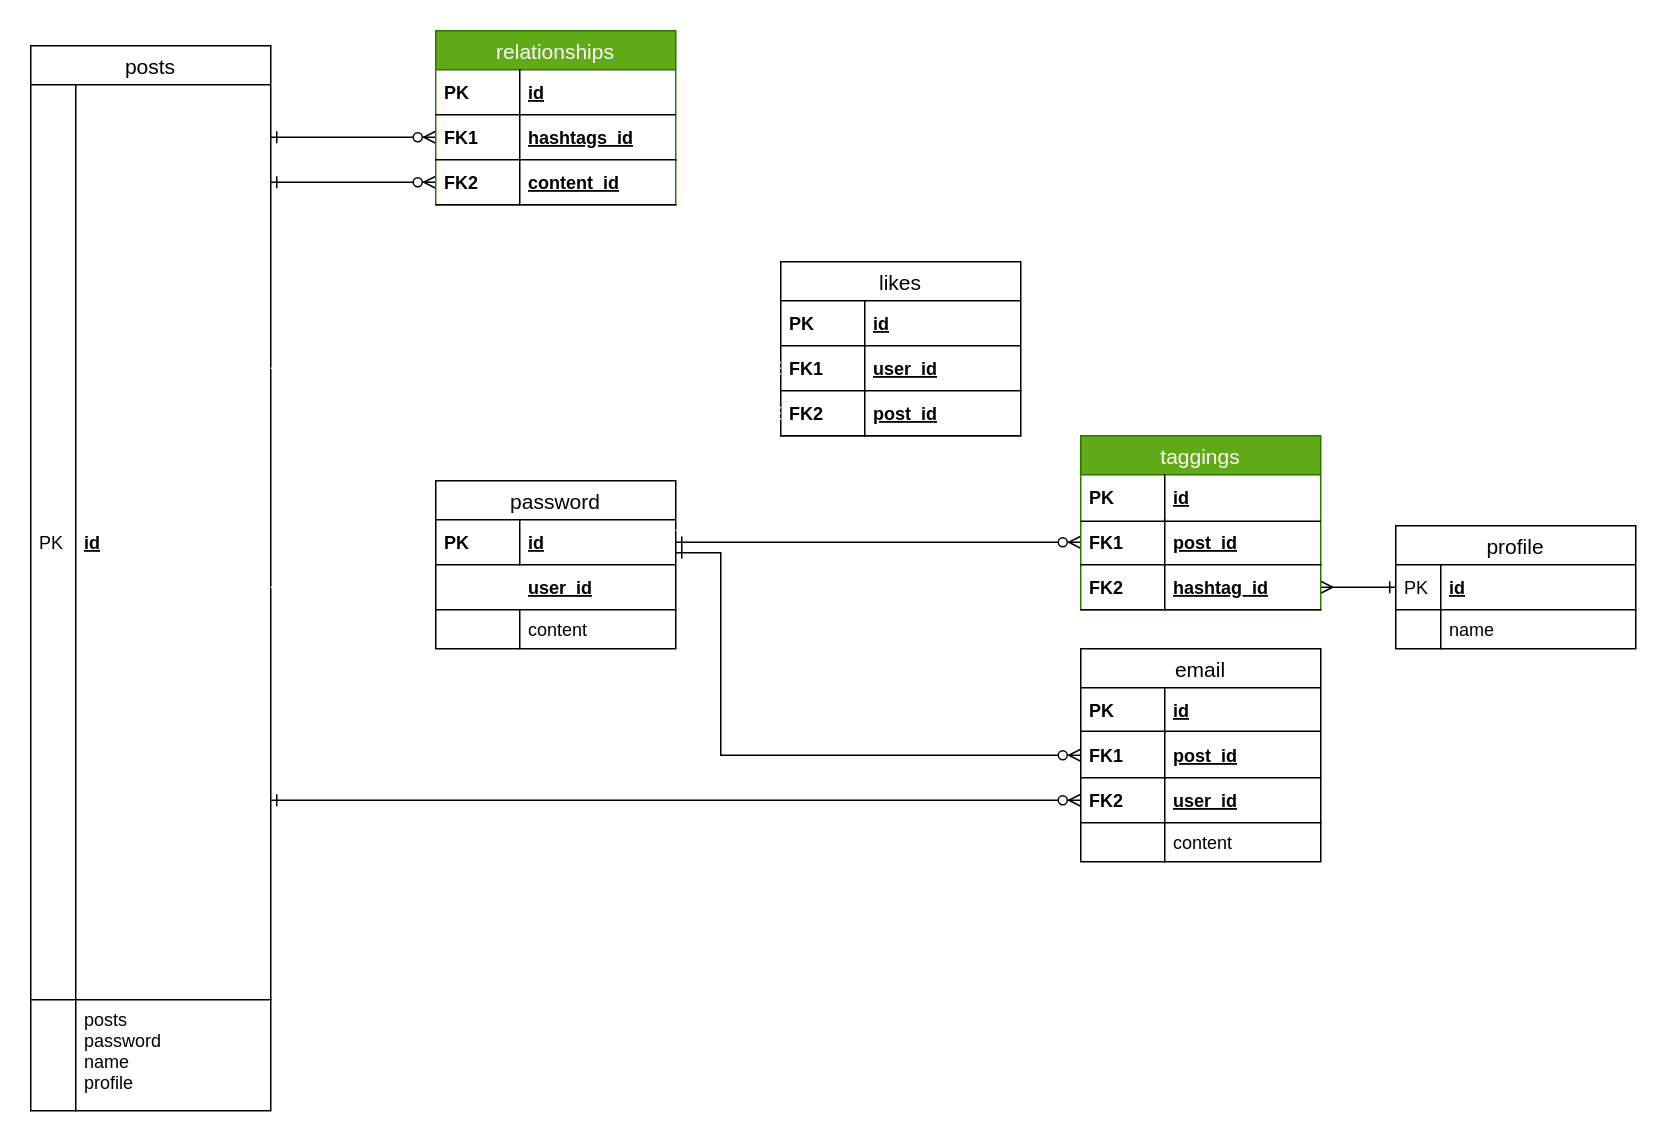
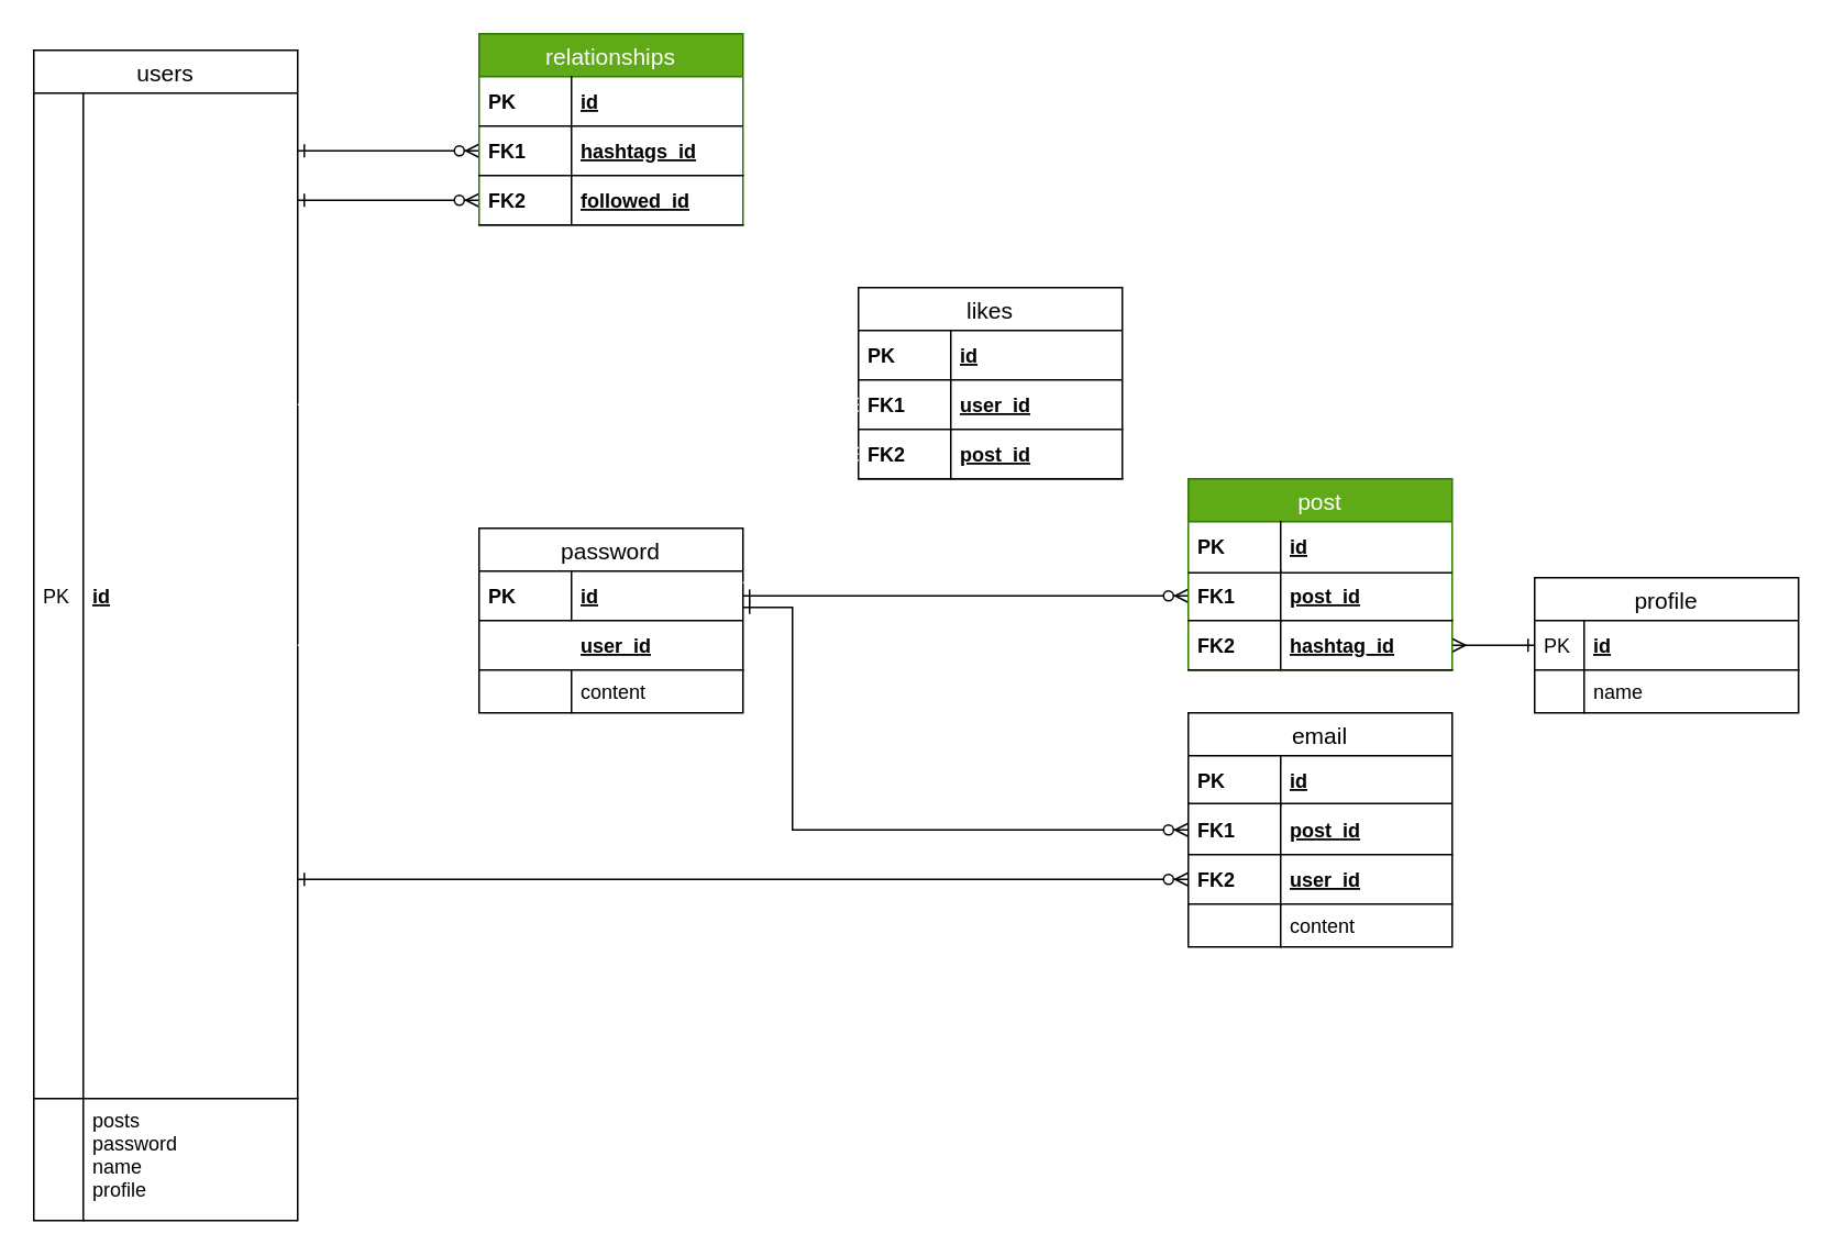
- <mxCell id="8" value="posts" style="swimlane;fontStyle=0;childLayout=stackLayout;horizontal=1;startSize=26;horizontalStack=0;resizeParent=1;resizeParentMax=0;resizeLast=0;collapsible=1;marginBottom=0;align=center;fontSize=14;" parent="1" vertex="1"><mxGeometry x="20" y="30" width="160" height="710" as="geometry" /></mxCell>
+ <mxCell id="8" value="users" style="swimlane;fontStyle=0;childLayout=stackLayout;horizontal=1;startSize=26;horizontalStack=0;resizeParent=1;resizeParentMax=0;resizeLast=0;collapsible=1;marginBottom=0;align=center;fontSize=14;" parent="1" vertex="1"><mxGeometry x="20" y="30" width="160" height="710" as="geometry" /></mxCell>
- <mxCell id="60" value="content_id" style="shape=partialRectangle;top=0;left=0;right=0;bottom=1;align=left;verticalAlign=middle;fillColor=none;spacingLeft=60;spacingRight=4;overflow=hidden;rotatable=0;points=[[0,0.5],[1,0.5]];portConstraint=eastwest;dropTarget=0;fontStyle=5;fontSize=12;" parent="54" vertex="1"><mxGeometry y="86" width="160" height="30" as="geometry" /></mxCell>
+ <mxCell id="60" value="followed_id" style="shape=partialRectangle;top=0;left=0;right=0;bottom=1;align=left;verticalAlign=middle;fillColor=none;spacingLeft=60;spacingRight=4;overflow=hidden;rotatable=0;points=[[0,0.5],[1,0.5]];portConstraint=eastwest;dropTarget=0;fontStyle=5;fontSize=12;" parent="54" vertex="1"><mxGeometry y="86" width="160" height="30" as="geometry" /></mxCell>
- <mxCell id="21" value="taggings" style="swimlane;fontStyle=0;childLayout=stackLayout;horizontal=1;startSize=26;horizontalStack=0;resizeParent=1;resizeParentMax=0;resizeLast=0;collapsible=1;marginBottom=0;align=center;fontSize=14;fillColor=#60a917;strokeColor=#2D7600;fontColor=#ffffff;" parent="1" vertex="1"><mxGeometry x="720" y="290" width="160" height="116" as="geometry" /></mxCell>
+ <mxCell id="21" value="post" style="swimlane;fontStyle=0;childLayout=stackLayout;horizontal=1;startSize=26;horizontalStack=0;resizeParent=1;resizeParentMax=0;resizeLast=0;collapsible=1;marginBottom=0;align=center;fontSize=14;fillColor=#60a917;strokeColor=#2D7600;fontColor=#ffffff;" parent="1" vertex="1"><mxGeometry x="720" y="290" width="160" height="116" as="geometry" /></mxCell>
